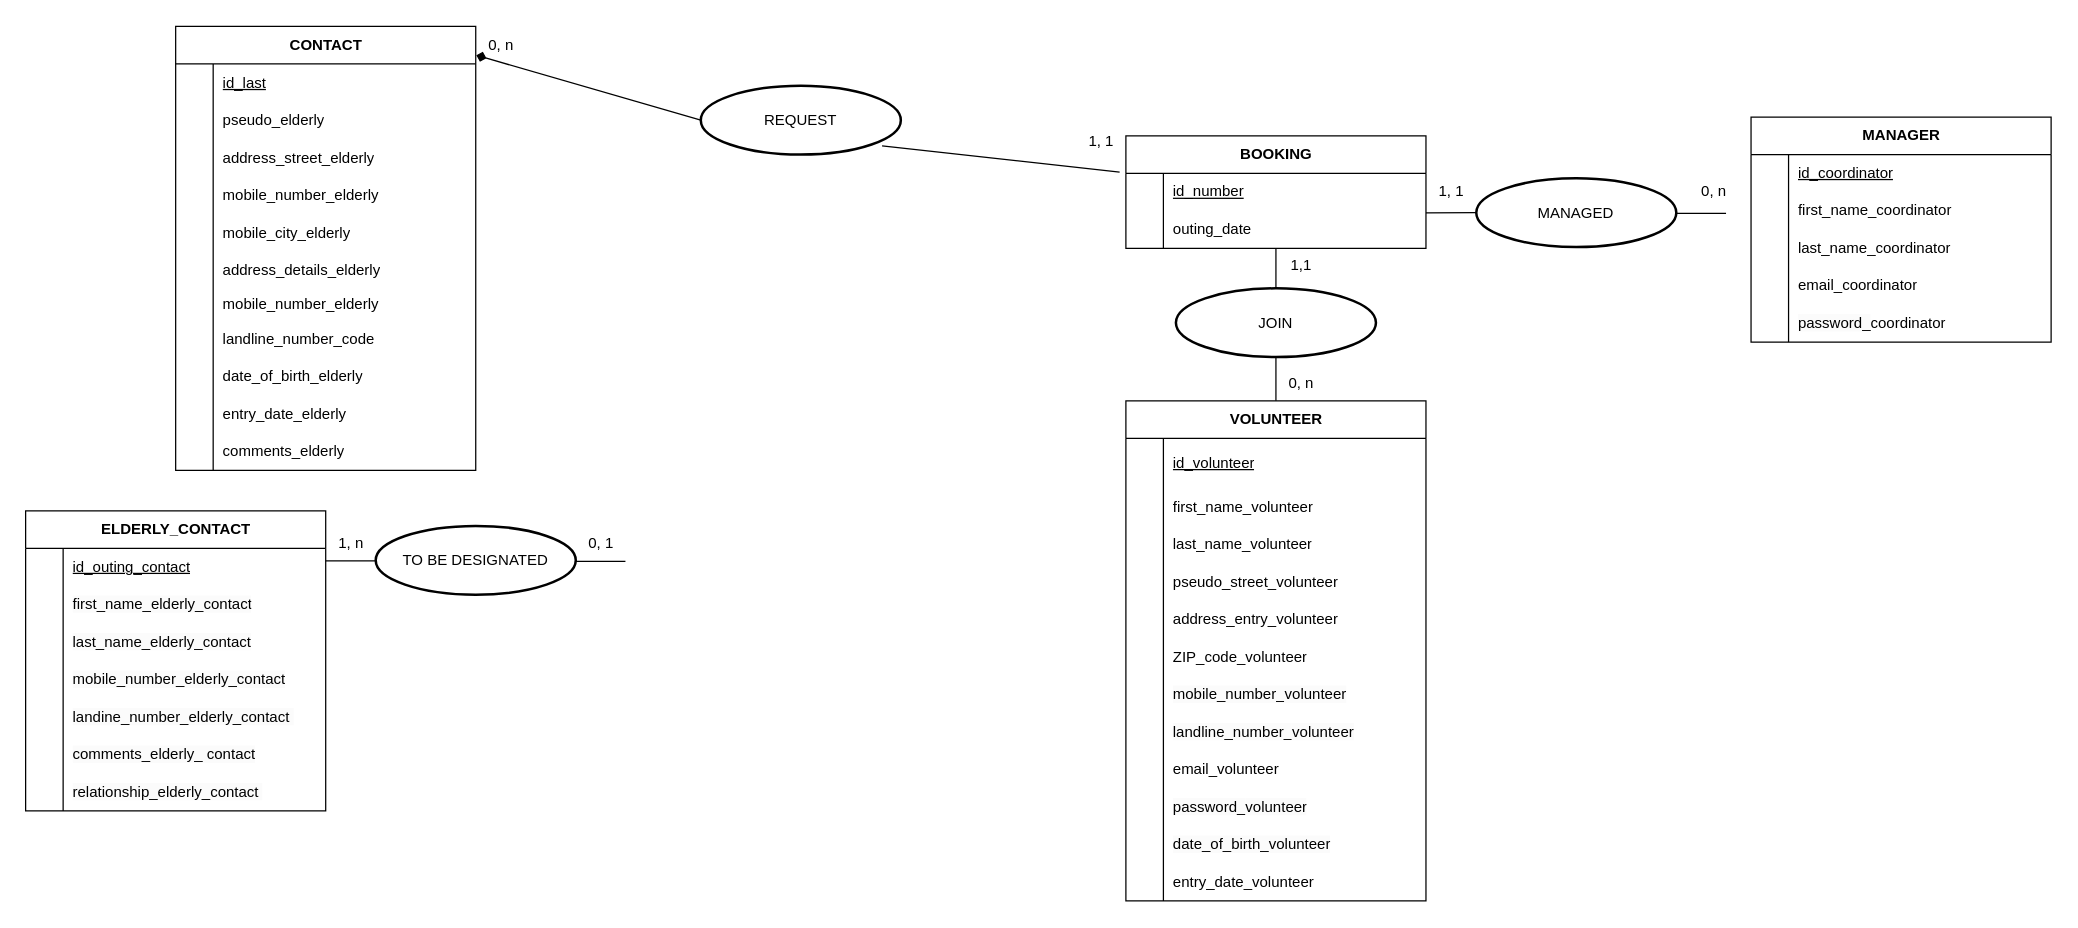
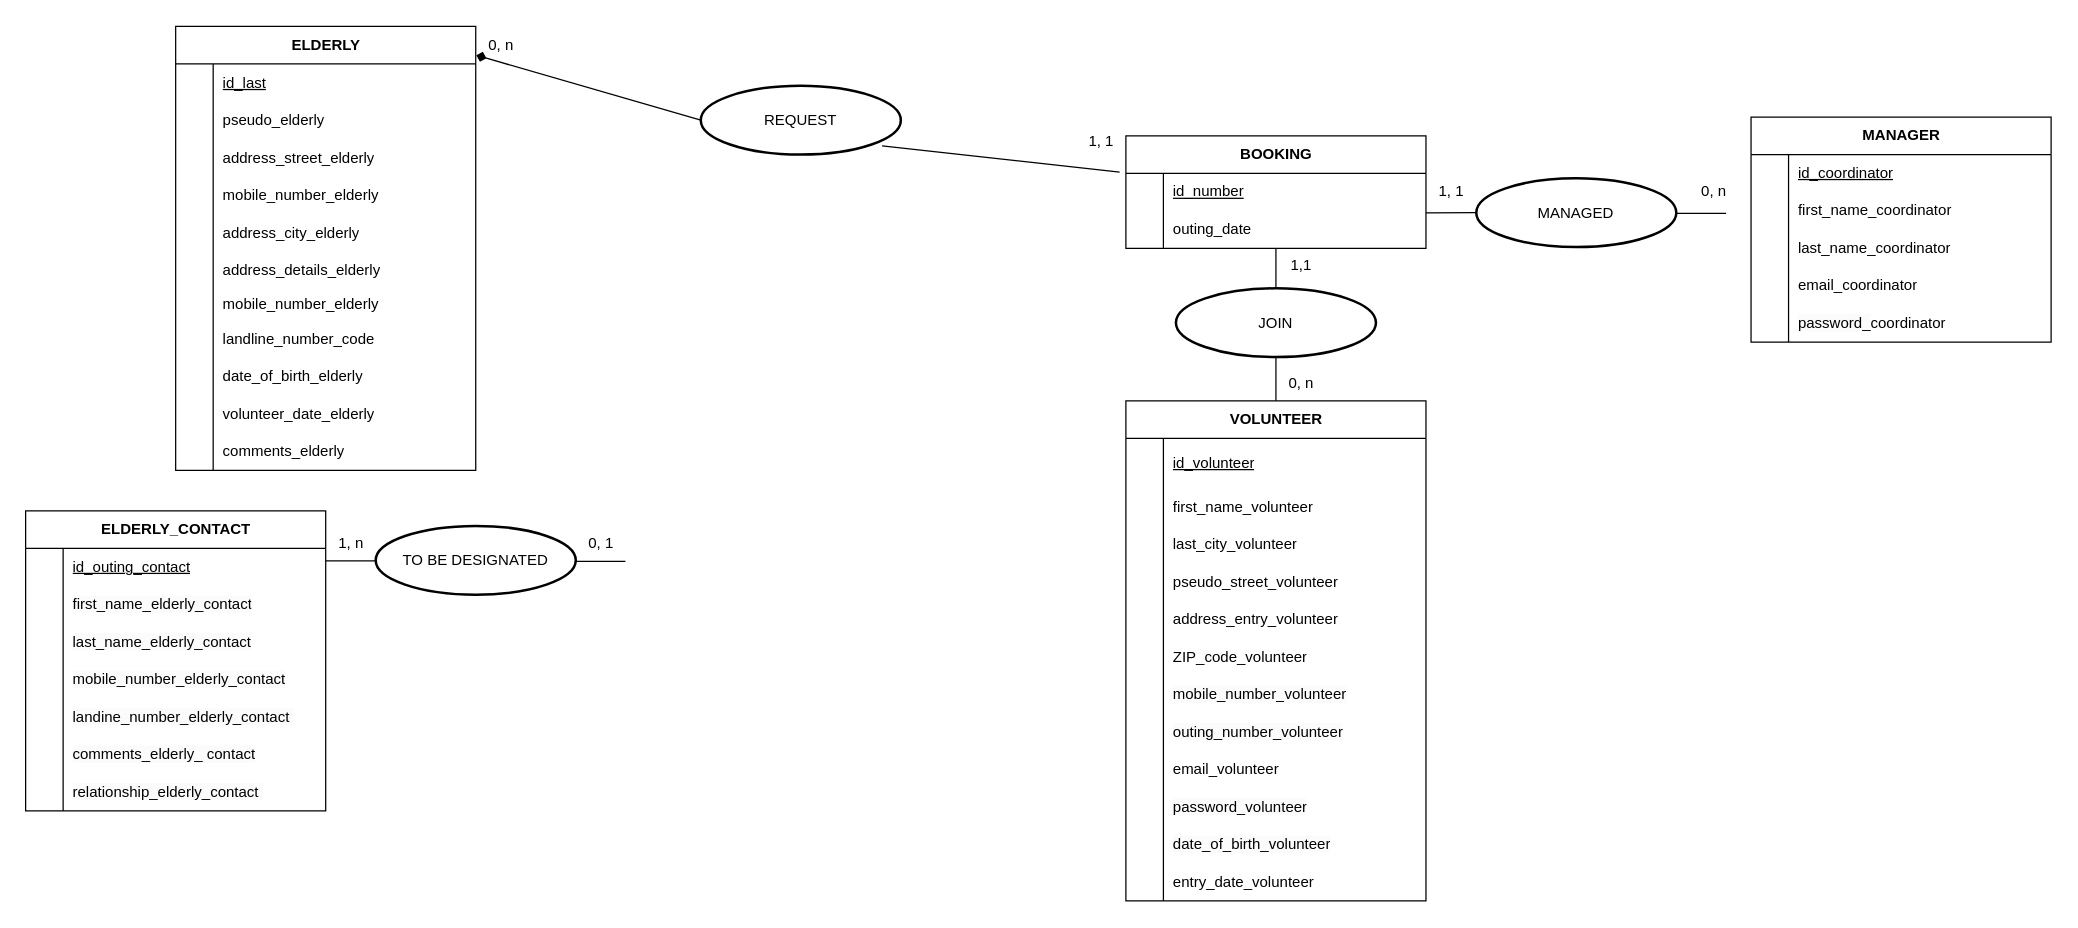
- <mxCell id="19" value="CONTACT" style="shape=table;startSize=30;container=1;collapsible=1;childLayout=tableLayout;fixedRows=1;rowLines=0;fontStyle=1;align=center;resizeLast=1;html=1;" parent="1" vertex="1"><mxGeometry x="140" y="20.5" width="240" height="355" as="geometry" /></mxCell>
+ <mxCell id="19" value="ELDERLY" style="shape=table;startSize=30;container=1;collapsible=1;childLayout=tableLayout;fixedRows=1;rowLines=0;fontStyle=1;align=center;resizeLast=1;html=1;" parent="1" vertex="1"><mxGeometry x="140" y="20.5" width="240" height="355" as="geometry" /></mxCell>
- <mxCell id="34" value="&lt;span style=&quot;white-space-collapse: preserve;&quot;&gt;mobile_city_&lt;/span&gt;&lt;span style=&quot;text-align: center; text-wrap: nowrap;&quot;&gt;elderly&lt;/span&gt;" style="shape=partialRectangle;connectable=0;fillColor=none;top=0;left=0;bottom=0;right=0;align=left;spacingLeft=6;overflow=hidden;whiteSpace=wrap;html=1;" parent="32" vertex="1"><mxGeometry x="30" width="210" height="30" as="geometry"><mxRectangle width="210" height="30" as="alternateBounds" /></mxGeometry></mxCell>
+ <mxCell id="34" value="&lt;span style=&quot;white-space-collapse: preserve;&quot;&gt;address_city_&lt;/span&gt;&lt;span style=&quot;text-align: center; text-wrap: nowrap;&quot;&gt;elderly&lt;/span&gt;" style="shape=partialRectangle;connectable=0;fillColor=none;top=0;left=0;bottom=0;right=0;align=left;spacingLeft=6;overflow=hidden;whiteSpace=wrap;html=1;" parent="32" vertex="1"><mxGeometry x="30" width="210" height="30" as="geometry"><mxRectangle width="210" height="30" as="alternateBounds" /></mxGeometry></mxCell>
- <mxCell id="49" value="&lt;span style=&quot;white-space-collapse: preserve;&quot;&gt;entry_date_elderly&lt;/span&gt;" style="shape=partialRectangle;connectable=0;fillColor=none;top=0;left=0;bottom=0;right=0;align=left;spacingLeft=6;overflow=hidden;whiteSpace=wrap;html=1;" parent="47" vertex="1"><mxGeometry x="30" width="210" height="30" as="geometry"><mxRectangle width="210" height="30" as="alternateBounds" /></mxGeometry></mxCell>
+ <mxCell id="49" value="&lt;span style=&quot;white-space-collapse: preserve;&quot;&gt;volunteer_date_elderly&lt;/span&gt;" style="shape=partialRectangle;connectable=0;fillColor=none;top=0;left=0;bottom=0;right=0;align=left;spacingLeft=6;overflow=hidden;whiteSpace=wrap;html=1;" parent="47" vertex="1"><mxGeometry x="30" width="210" height="30" as="geometry"><mxRectangle width="210" height="30" as="alternateBounds" /></mxGeometry></mxCell>
- <mxCell id="85" value="&lt;span style=&quot;white-space-collapse: preserve;&quot;&gt;last_name_&lt;/span&gt;volunteer" style="shape=partialRectangle;connectable=0;fillColor=none;top=0;left=0;bottom=0;right=0;align=left;spacingLeft=6;overflow=hidden;whiteSpace=wrap;html=1;" parent="83" vertex="1"><mxGeometry x="30" width="210" height="30" as="geometry"><mxRectangle width="210" height="30" as="alternateBounds" /></mxGeometry></mxCell>
+ <mxCell id="85" value="&lt;span style=&quot;white-space-collapse: preserve;&quot;&gt;last_city_&lt;/span&gt;volunteer" style="shape=partialRectangle;connectable=0;fillColor=none;top=0;left=0;bottom=0;right=0;align=left;spacingLeft=6;overflow=hidden;whiteSpace=wrap;html=1;" parent="83" vertex="1"><mxGeometry x="30" width="210" height="30" as="geometry"><mxRectangle width="210" height="30" as="alternateBounds" /></mxGeometry></mxCell>
- <mxCell id="100" value="&lt;meta charset=&quot;utf-8&quot;&gt;&lt;span style=&quot;forced-color-adjust: none; color: rgb(0, 0, 0); font-family: Helvetica; font-size: 12px; font-style: normal; font-variant-ligatures: normal; font-variant-caps: normal; font-weight: 400; letter-spacing: normal; orphans: 2; text-align: left; text-indent: 0px; text-transform: none; widows: 2; word-spacing: 0px; -webkit-text-stroke-width: 0px; white-space: pre-wrap; background-color: rgb(251, 251, 251); text-decoration-thickness: initial; text-decoration-style: initial; text-decoration-color: initial;&quot;&gt;landline_number_&lt;/span&gt;&lt;span style=&quot;color: rgb(0, 0, 0); font-family: Helvetica; font-size: 12px; font-style: normal; font-variant-ligatures: normal; font-variant-caps: normal; font-weight: 400; letter-spacing: normal; orphans: 2; text-align: left; text-indent: 0px; text-transform: none; widows: 2; word-spacing: 0px; -webkit-text-stroke-width: 0px; white-space: normal; background-color: rgb(251, 251, 251); text-decoration-thickness: initial; text-decoration-style: initial; text-decoration-color: initial; display: inline !important; float: none;&quot;&gt;volunteer&lt;/span&gt;" style="shape=partialRectangle;connectable=0;fillColor=none;top=0;left=0;bottom=0;right=0;align=left;spacingLeft=6;overflow=hidden;whiteSpace=wrap;html=1;" parent="98" vertex="1"><mxGeometry x="30" width="210" height="30" as="geometry"><mxRectangle width="210" height="30" as="alternateBounds" /></mxGeometry></mxCell>
+ <mxCell id="100" value="&lt;meta charset=&quot;utf-8&quot;&gt;&lt;span style=&quot;forced-color-adjust: none; color: rgb(0, 0, 0); font-family: Helvetica; font-size: 12px; font-style: normal; font-variant-ligatures: normal; font-variant-caps: normal; font-weight: 400; letter-spacing: normal; orphans: 2; text-align: left; text-indent: 0px; text-transform: none; widows: 2; word-spacing: 0px; -webkit-text-stroke-width: 0px; white-space: pre-wrap; background-color: rgb(251, 251, 251); text-decoration-thickness: initial; text-decoration-style: initial; text-decoration-color: initial;&quot;&gt;outing_number_&lt;/span&gt;&lt;span style=&quot;color: rgb(0, 0, 0); font-family: Helvetica; font-size: 12px; font-style: normal; font-variant-ligatures: normal; font-variant-caps: normal; font-weight: 400; letter-spacing: normal; orphans: 2; text-align: left; text-indent: 0px; text-transform: none; widows: 2; word-spacing: 0px; -webkit-text-stroke-width: 0px; white-space: normal; background-color: rgb(251, 251, 251); text-decoration-thickness: initial; text-decoration-style: initial; text-decoration-color: initial; display: inline !important; float: none;&quot;&gt;volunteer&lt;/span&gt;" style="shape=partialRectangle;connectable=0;fillColor=none;top=0;left=0;bottom=0;right=0;align=left;spacingLeft=6;overflow=hidden;whiteSpace=wrap;html=1;" parent="98" vertex="1"><mxGeometry x="30" width="210" height="30" as="geometry"><mxRectangle width="210" height="30" as="alternateBounds" /></mxGeometry></mxCell>
